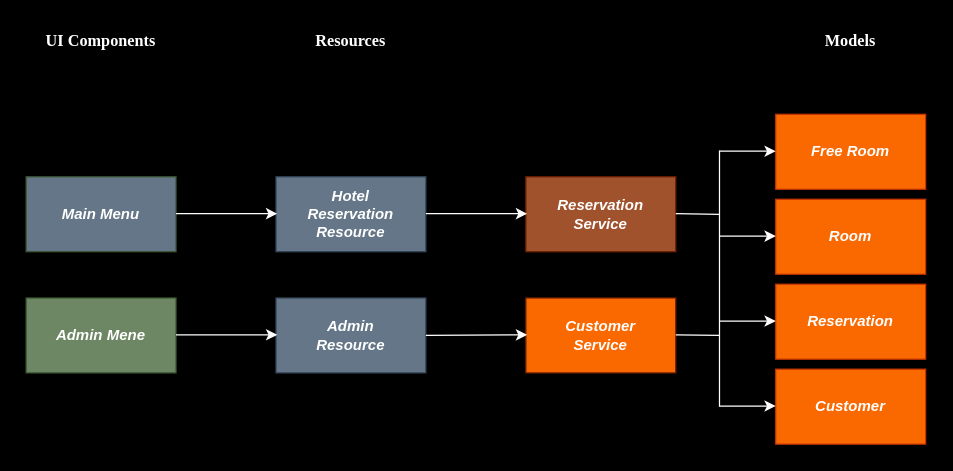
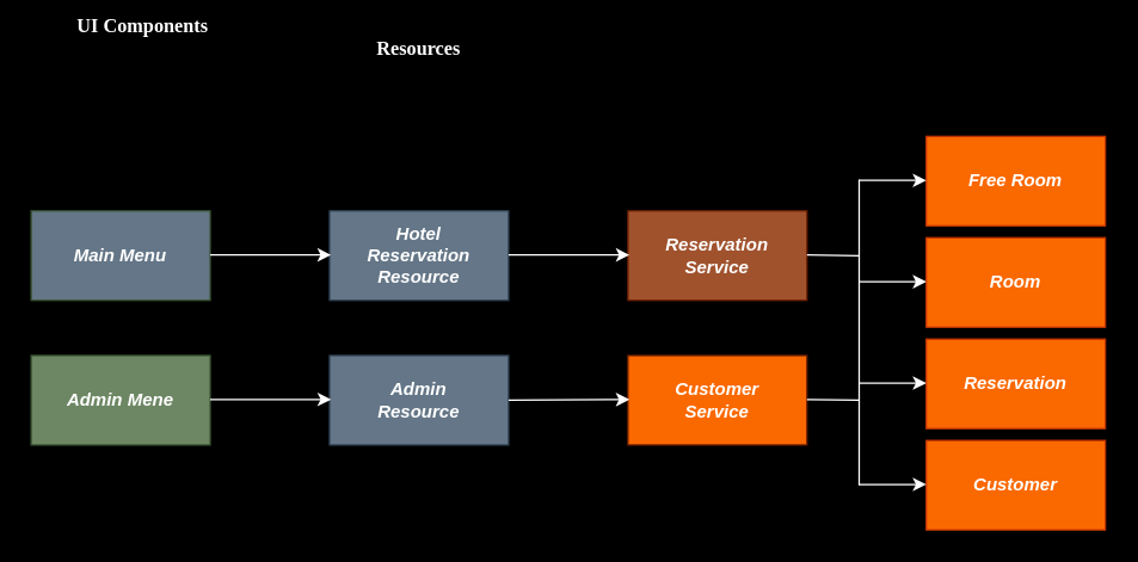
- <mxCell id="23" value="&lt;font color=&quot;#ffffff&quot; style=&quot;font-size: 13px;&quot;&gt;UI Components&lt;/font&gt;" style="rounded=0;whiteSpace=wrap;html=1;fillColor=none;strokeColor=none;fontStyle=1;fontSize=13;fontFamily=Verdana;" vertex="1" parent="1"><mxGeometry x="20" y="20" width="120" height="23" as="geometry" /></mxCell>
+ <mxCell id="23" value="&lt;font color=&quot;#ffffff&quot; style=&quot;font-size: 13px;&quot;&gt;UI Components&lt;/font&gt;" style="rounded=0;whiteSpace=wrap;html=1;fillColor=none;strokeColor=none;fontStyle=1;fontSize=13;fontFamily=Verdana;" vertex="1" parent="1"><mxGeometry x="35" y="5" width="120" height="23" as="geometry" /></mxCell>
- <mxCell id="25" value="&lt;span style=&quot;background-color: rgb(0, 0, 0); font-size: 13px;&quot;&gt;&lt;font color=&quot;#ffffff&quot; style=&quot;font-size: 13px;&quot;&gt;Models&lt;/font&gt;&lt;/span&gt;" style="rounded=0;whiteSpace=wrap;html=1;fillColor=none;strokeColor=none;fontStyle=1;fontSize=13;fontFamily=Verdana;" vertex="1" parent="1"><mxGeometry x="620" y="20" width="120" height="23" as="geometry" /></mxCell>
